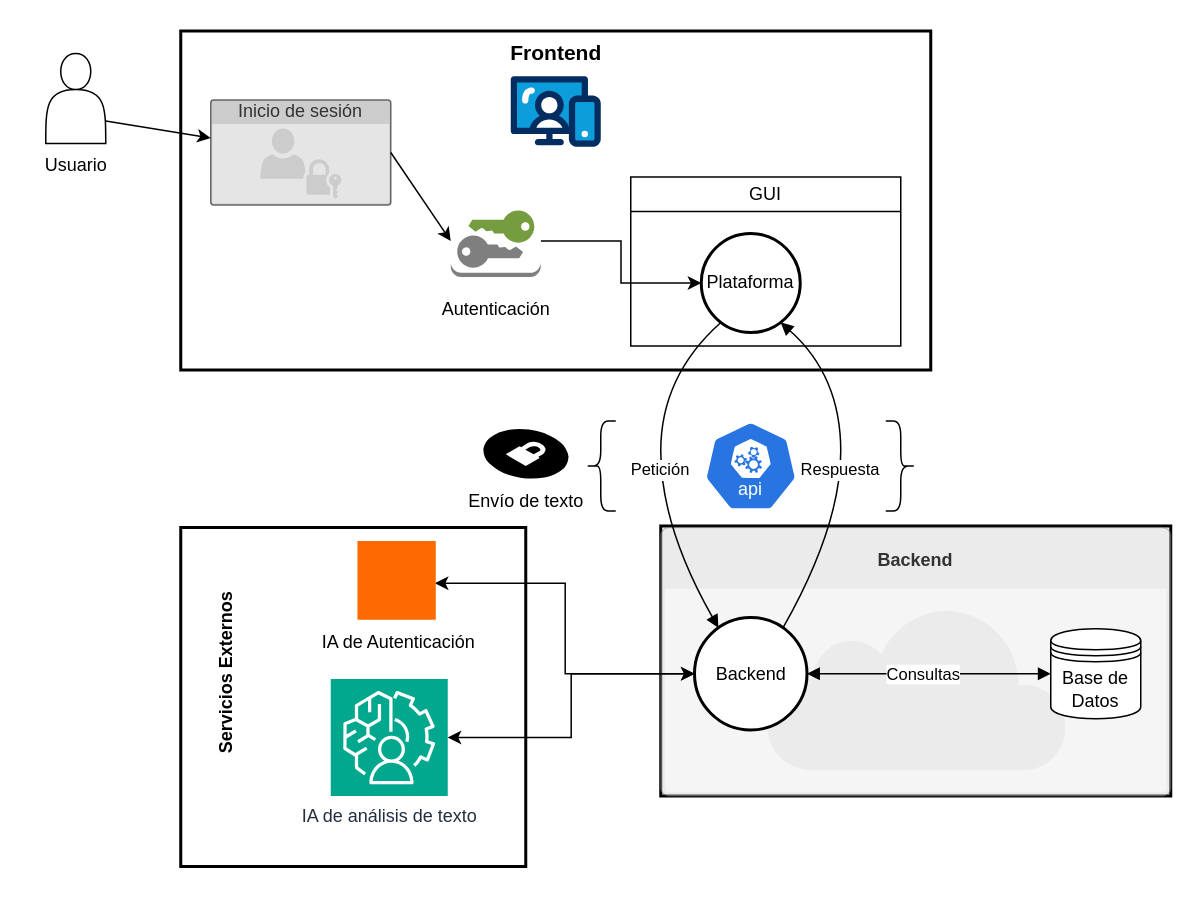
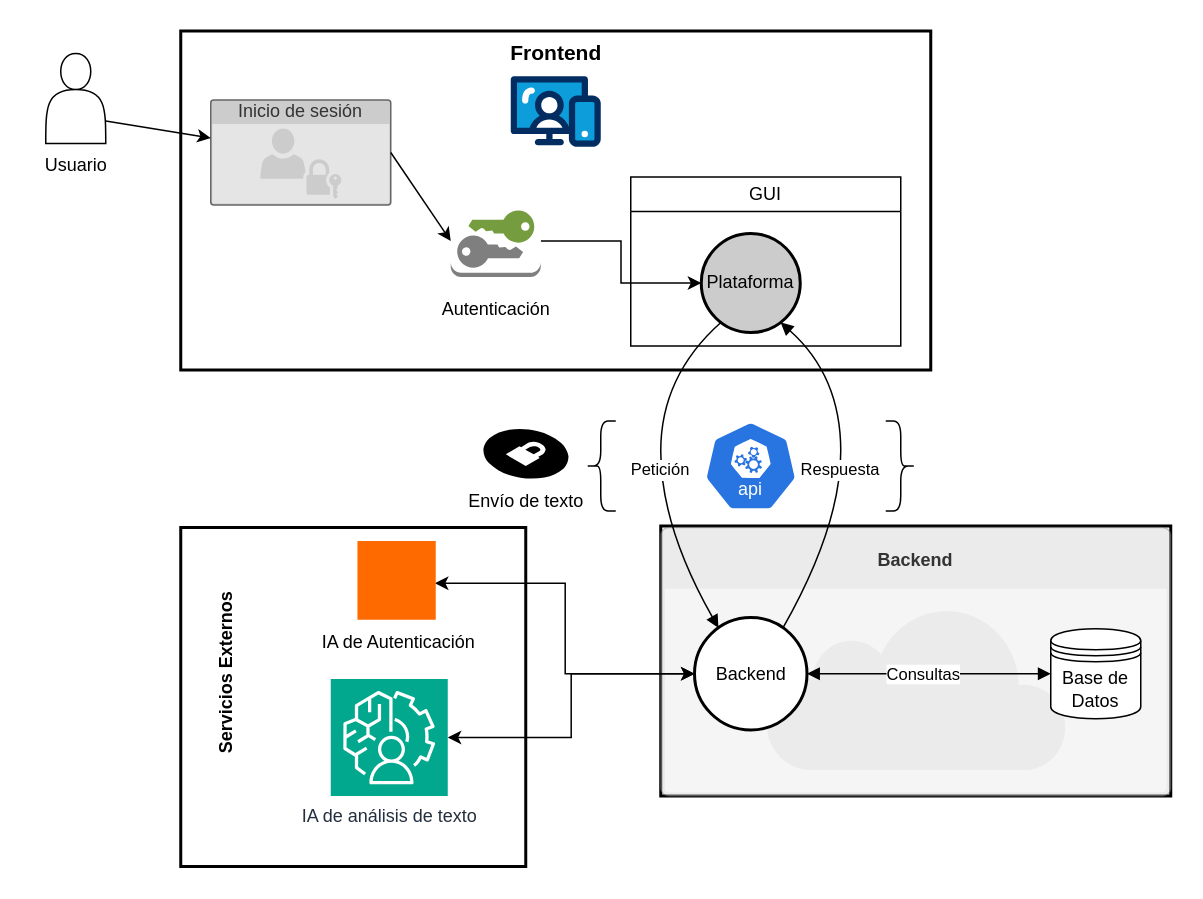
- <mxCell id="6" value="Plataforma" style="ellipse;aspect=fixed;strokeWidth=2;whiteSpace=wrap;perimeterSpacing=0;" parent="1" vertex="1"><mxGeometry x="467" y="155" width="66" height="66" as="geometry" /></mxCell>
+ <mxCell id="6" value="Plataforma" style="ellipse;aspect=fixed;strokeWidth=2;whiteSpace=wrap;perimeterSpacing=0;fillColor=#cccccc;" parent="1" vertex="1"><mxGeometry x="467" y="155" width="66" height="66" as="geometry" /></mxCell>
